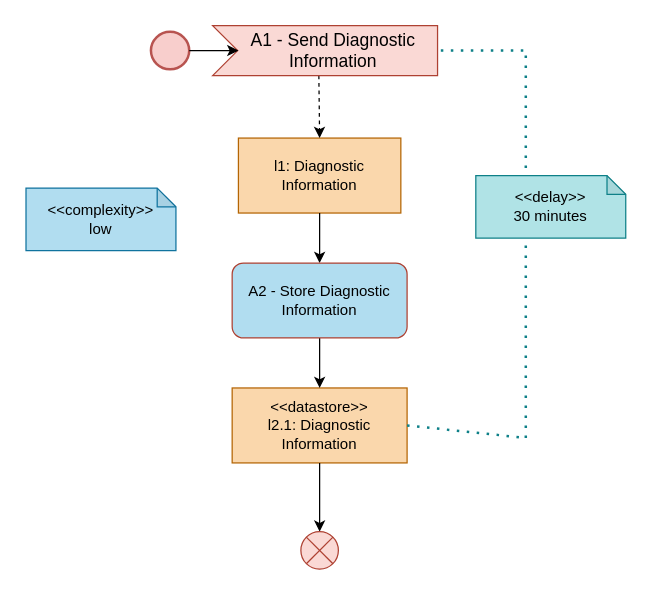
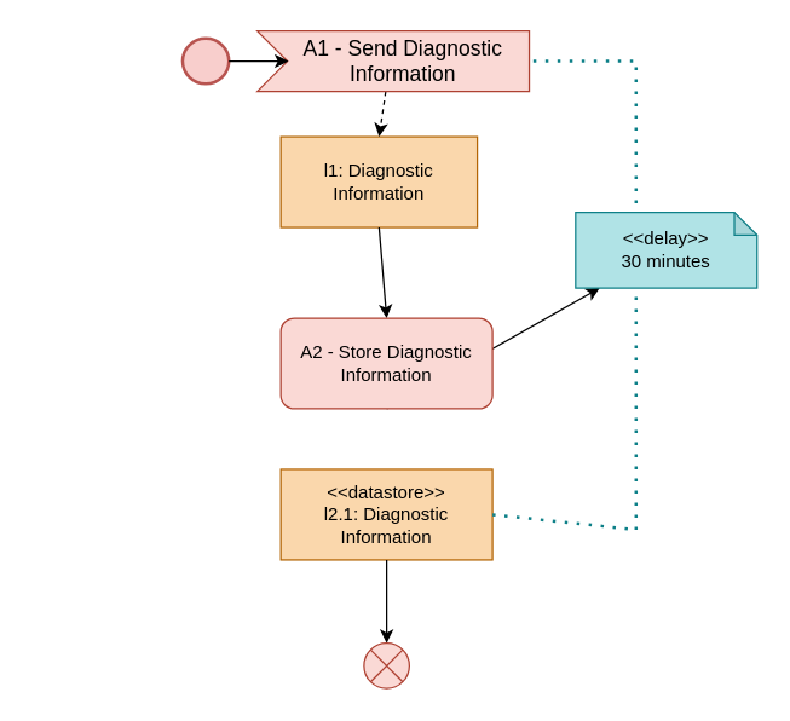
- <mxCell id="2" value="l1: Diagnostic Information" style="rounded=0;whiteSpace=wrap;html=1;fillColor=#fad7ac;strokeColor=#b46504;" vertex="1" parent="1"><mxGeometry x="190" y="110" width="130" height="60" as="geometry" /></mxCell>
+ <mxCell id="2" value="l1: Diagnostic Information" style="rounded=0;whiteSpace=wrap;html=1;fillColor=#fad7ac;strokeColor=#b46504;" vertex="1" parent="1"><mxGeometry x="185" y="90" width="130" height="60" as="geometry" /></mxCell>
- <mxCell id="11" value="&amp;lt;&amp;lt;complexity&amp;gt;&amp;gt;&lt;br&gt;low" style="shape=note;whiteSpace=wrap;html=1;backgroundOutline=1;darkOpacity=0.05;size=15;fillColor=#b1ddf0;strokeColor=#10739e;" vertex="1" parent="1"><mxGeometry x="20" y="150" width="120" height="50" as="geometry" /></mxCell>
- <mxCell id="12" value="A2 - Store Diagnostic Information" style="rounded=1;whiteSpace=wrap;html=1;fillColor=#b1ddf0;strokeColor=#ae4132;" vertex="1" parent="1"><mxGeometry x="185" y="210" width="140" height="60" as="geometry" /></mxCell>
+ <mxCell id="12" value="A2 - Store Diagnostic Information" style="rounded=1;whiteSpace=wrap;html=1;fillColor=#fad9d5;strokeColor=#ae4132;" vertex="1" parent="1"><mxGeometry x="185" y="210" width="140" height="60" as="geometry" /></mxCell>
- <mxCell id="6" value="" style="endArrow=classic;html=1;rounded=0;exitX=0.5;exitY=1;exitDx=0;exitDy=0;entryX=0.5;entryY=0;entryDx=0;entryDy=0;" edge="1" parent="1" source="12" target="5"><mxGeometry width="50" height="50" relative="1" as="geometry"><mxPoint x="260" y="390" as="sourcePoint" /><mxPoint x="310" y="340" as="targetPoint" /></mxGeometry></mxCell>
+ <mxCell id="6" value="" style="endArrow=classic;html=1;rounded=0;exitX=0.5;exitY=1;exitDx=0;exitDy=0;" edge="1" parent="1" source="12" target="16"><mxGeometry width="50" height="50" relative="1" as="geometry"><mxPoint x="260" y="390" as="sourcePoint" /><mxPoint x="310" y="340" as="targetPoint" /></mxGeometry></mxCell>
